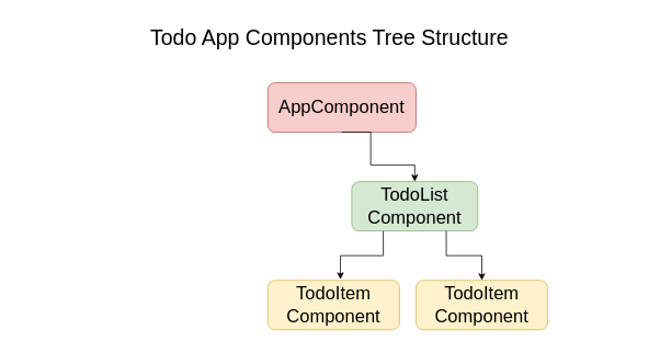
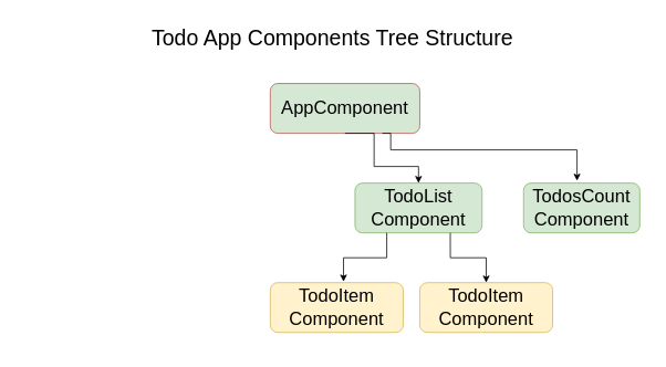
- <mxCell id="4" value="&lt;font style=&quot;font-size: 22px&quot;&gt;AppComponent&lt;/font&gt;" style="rounded=1;whiteSpace=wrap;html=1;fillColor=#f8cecc;strokeColor=#b85450;" vertex="1" parent="3"><mxGeometry x="295" width="180" height="60" as="geometry" /></mxCell>
+ <mxCell id="4" value="&lt;font style=&quot;font-size: 22px&quot;&gt;AppComponent&lt;/font&gt;" style="rounded=1;whiteSpace=wrap;html=1;fillColor=#d5e8d4;strokeColor=#b85450;" vertex="1" parent="3"><mxGeometry x="295" width="180" height="60" as="geometry" /></mxCell>
+ <mxCell id="8" style="edgeStyle=orthogonalEdgeStyle;rounded=0;orthogonalLoop=1;jettySize=auto;html=1;exitX=0.75;exitY=1;exitDx=0;exitDy=0;entryX=0.46;entryY=-0.046;entryDx=0;entryDy=0;entryPerimeter=0;" edge="1" parent="3" source="4" target="7"><mxGeometry relative="1" as="geometry"><Array as="points"><mxPoint x="440" y="60" /><mxPoint x="440" y="80" /><mxPoint x="664" y="80" /></Array></mxGeometry></mxCell>
+ <mxCell id="7" value="&lt;font style=&quot;font-size: 22px&quot;&gt;TodosCount&lt;br&gt;Component&lt;/font&gt;" style="rounded=1;whiteSpace=wrap;html=1;fillColor=#d5e8d4;strokeColor=#82b366;" vertex="1" parent="3"><mxGeometry x="600" y="120" width="140" height="60" as="geometry" /></mxCell>
